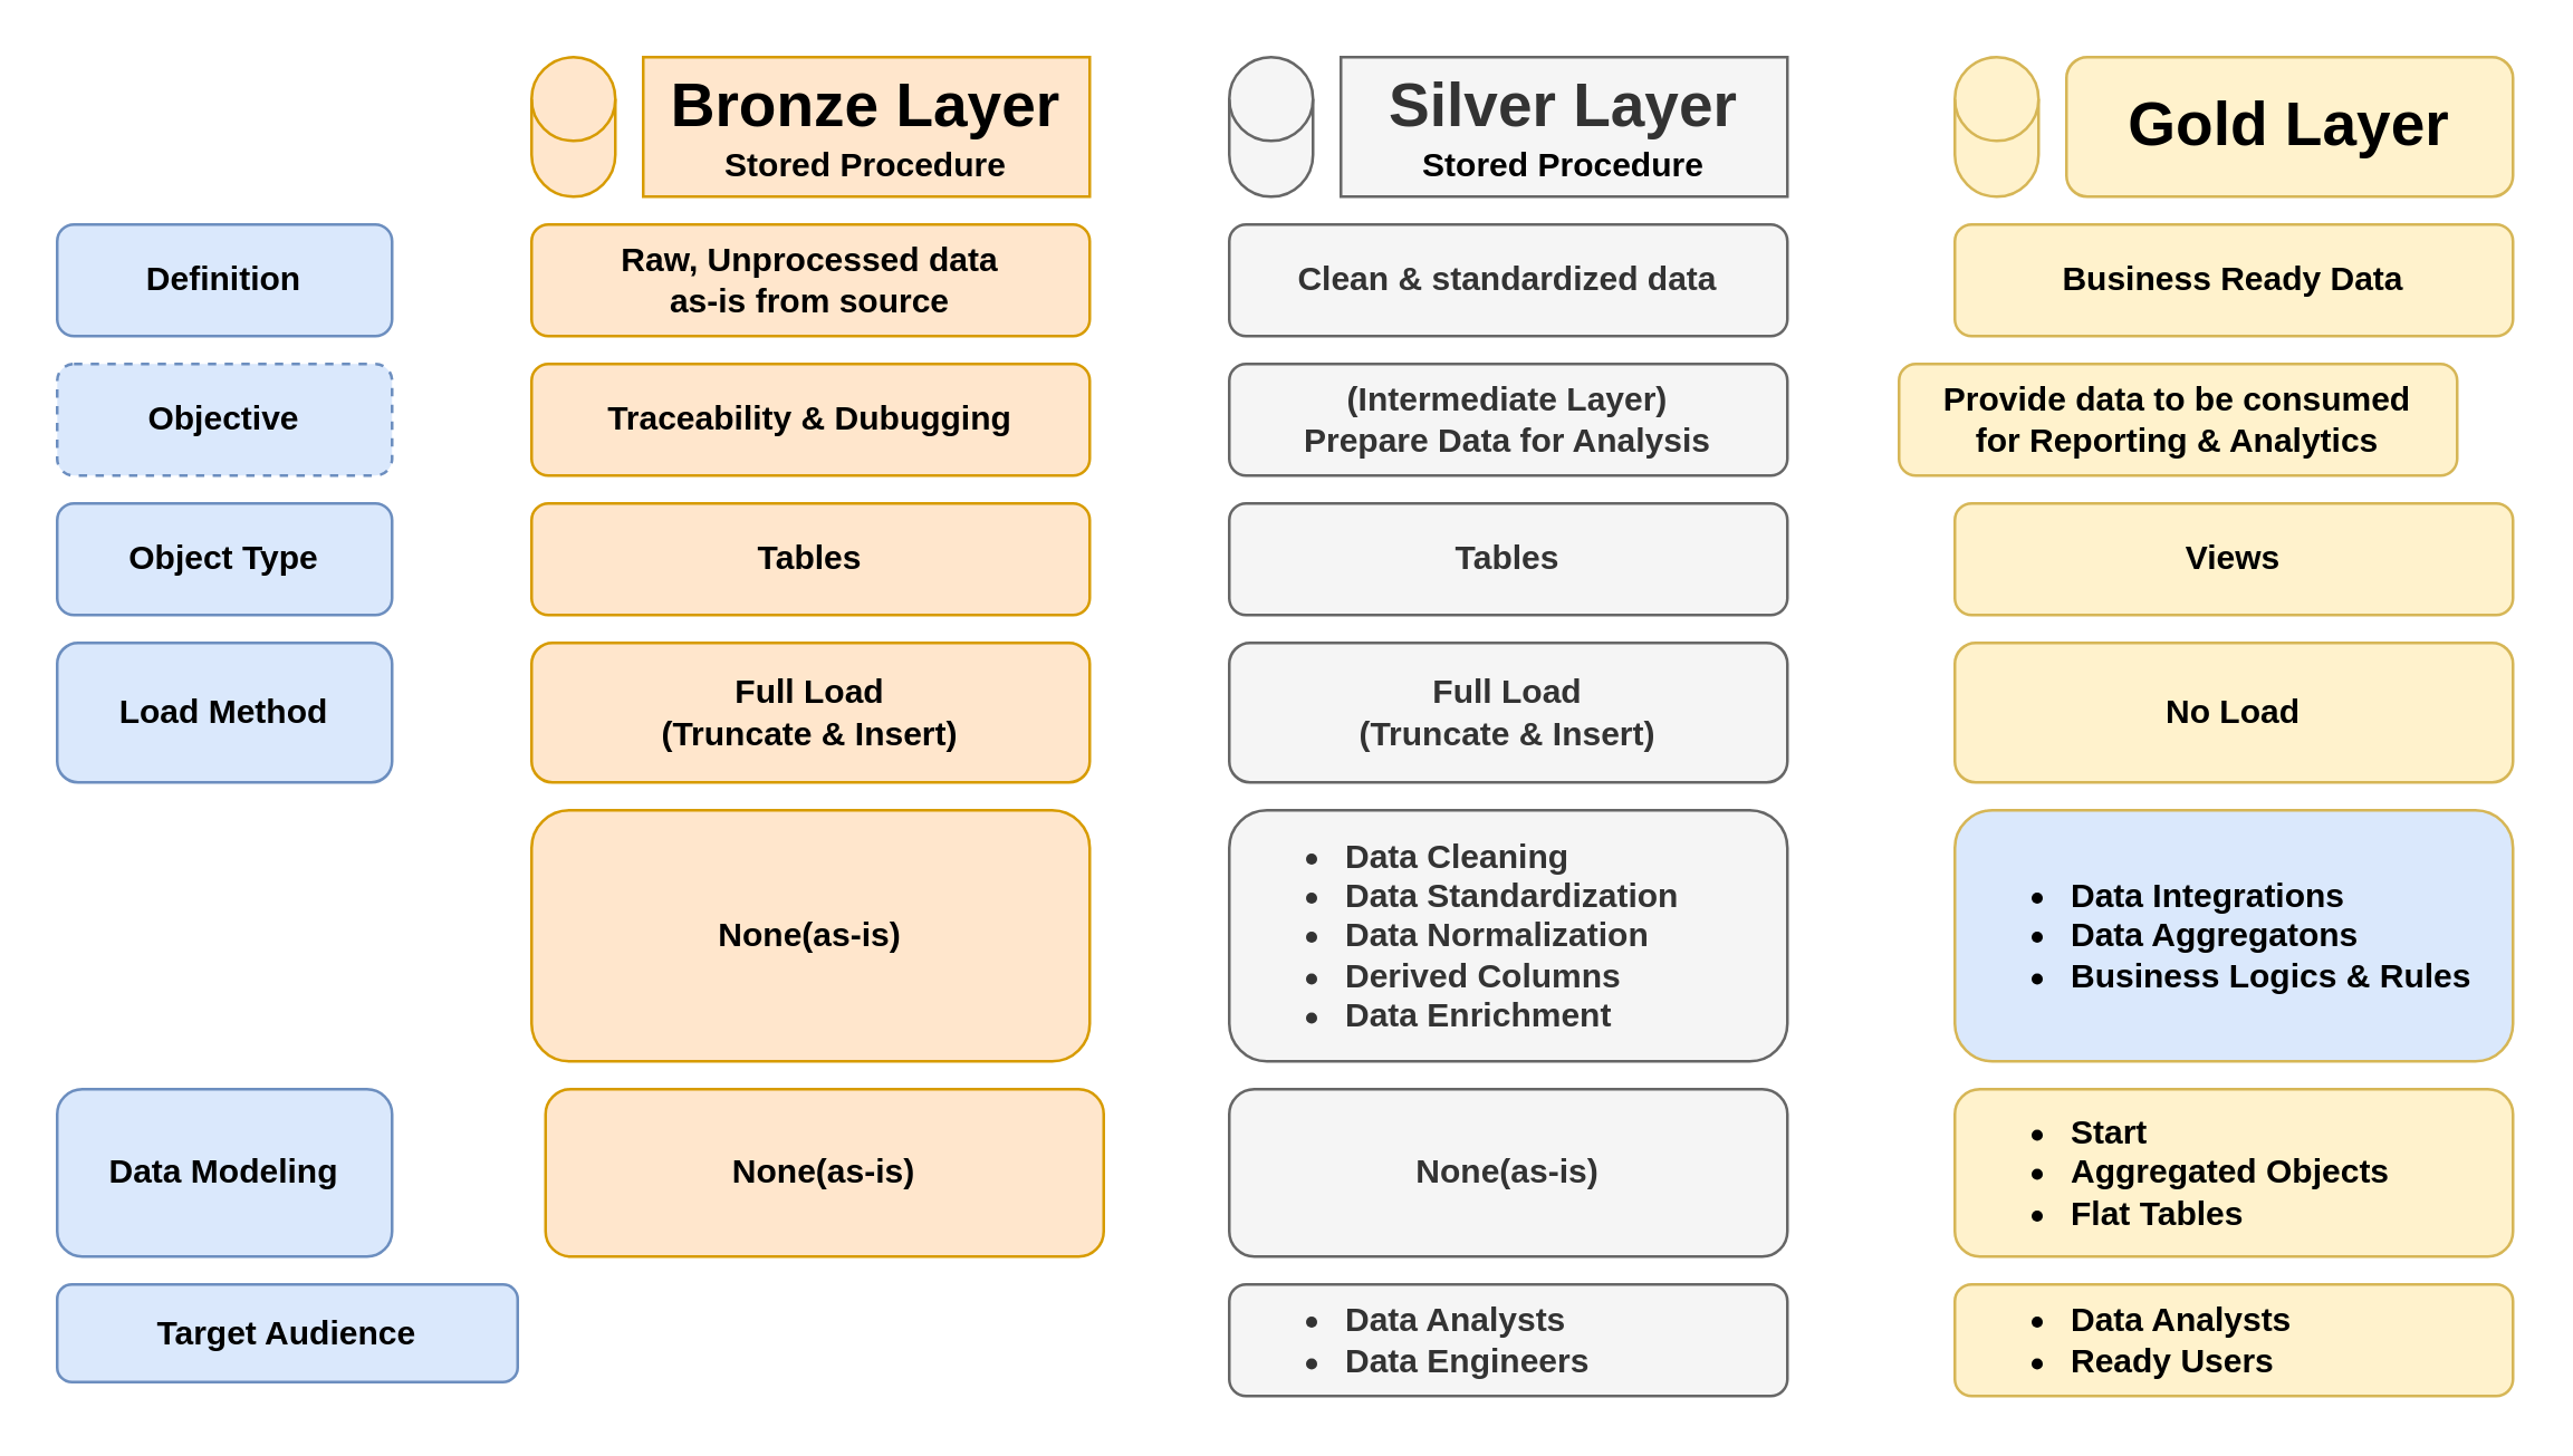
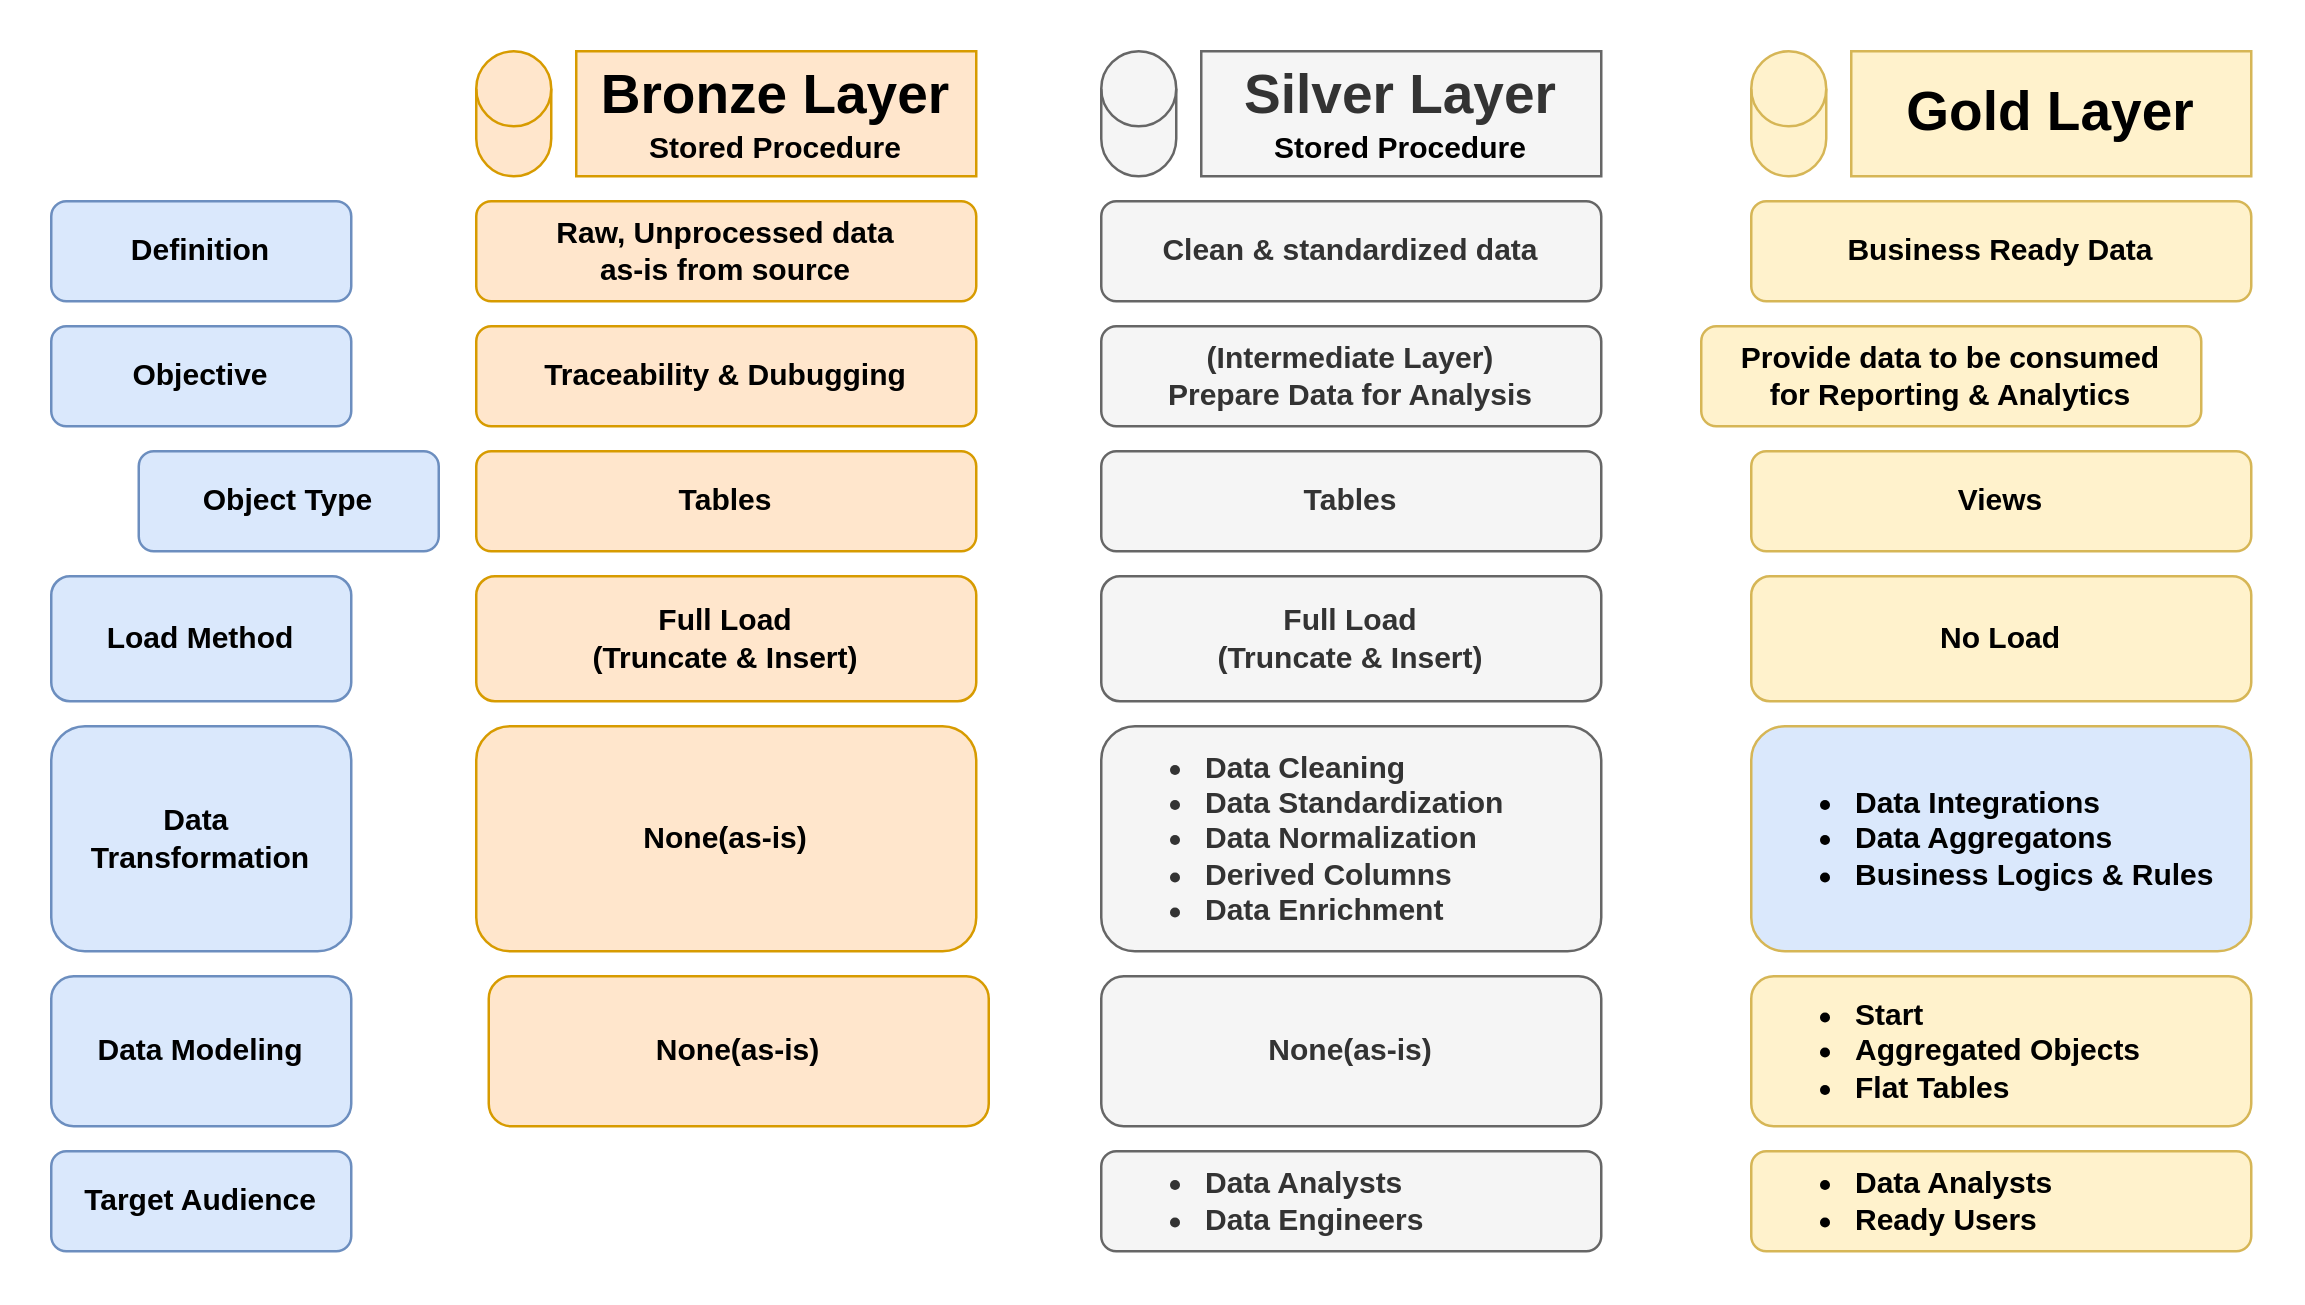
- <mxCell id="33" value="&lt;font style=&quot;font-size: 22px;&quot;&gt;&lt;b&gt;Gold Layer&lt;/b&gt;&lt;/font&gt;" style="whiteSpace=wrap;html=1;fillColor=#fff2cc;strokeColor=#d6b656;rounded=1;" parent="1" vertex="1"><mxGeometry x="740" y="20" width="160" height="50" as="geometry" /></mxCell>
+ <mxCell id="33" value="&lt;font style=&quot;font-size: 22px;&quot;&gt;&lt;b&gt;Gold Layer&lt;/b&gt;&lt;/font&gt;" style="rounded=0;whiteSpace=wrap;html=1;fillColor=#fff2cc;strokeColor=#d6b656;" parent="1" vertex="1"><mxGeometry x="740" y="20" width="160" height="50" as="geometry" /></mxCell>
- <mxCell id="3" value="Objective" style="rounded=1;whiteSpace=wrap;html=1;fillColor=#dae8fc;strokeColor=#6c8ebf;fontStyle=1;dashed=1;" parent="1" vertex="1"><mxGeometry x="20" y="130" width="120" height="40" as="geometry" /></mxCell>
+ <mxCell id="3" value="Objective" style="rounded=1;whiteSpace=wrap;html=1;fillColor=#dae8fc;strokeColor=#6c8ebf;fontStyle=1" parent="1" vertex="1"><mxGeometry x="20" y="130" width="120" height="40" as="geometry" /></mxCell>
- <mxCell id="4" value="Object Type" style="rounded=1;whiteSpace=wrap;html=1;fillColor=#dae8fc;strokeColor=#6c8ebf;fontStyle=1" parent="1" vertex="1"><mxGeometry x="20" y="180" width="120" height="40" as="geometry" /></mxCell>
+ <mxCell id="4" value="Object Type" style="rounded=1;whiteSpace=wrap;html=1;fillColor=#dae8fc;strokeColor=#6c8ebf;fontStyle=1" parent="1" vertex="1"><mxGeometry x="55" y="180" width="120" height="40" as="geometry" /></mxCell>
+ <mxCell id="6" value="Data&amp;nbsp;&lt;div&gt;Transformation&lt;/div&gt;" style="rounded=1;whiteSpace=wrap;html=1;fillColor=#dae8fc;strokeColor=#6c8ebf;fontStyle=1" parent="1" vertex="1"><mxGeometry x="20" y="290" width="120" height="90" as="geometry" /></mxCell>
- <mxCell id="8" value="Target Audience" style="rounded=1;whiteSpace=wrap;html=1;fillColor=#dae8fc;strokeColor=#6c8ebf;fontStyle=1" parent="1" vertex="1"><mxGeometry x="20" y="460" width="165" height="35" as="geometry" /></mxCell>
+ <mxCell id="8" value="Target Audience" style="rounded=1;whiteSpace=wrap;html=1;fillColor=#dae8fc;strokeColor=#6c8ebf;fontStyle=1" parent="1" vertex="1"><mxGeometry x="20" y="460" width="120" height="40" as="geometry" /></mxCell>
